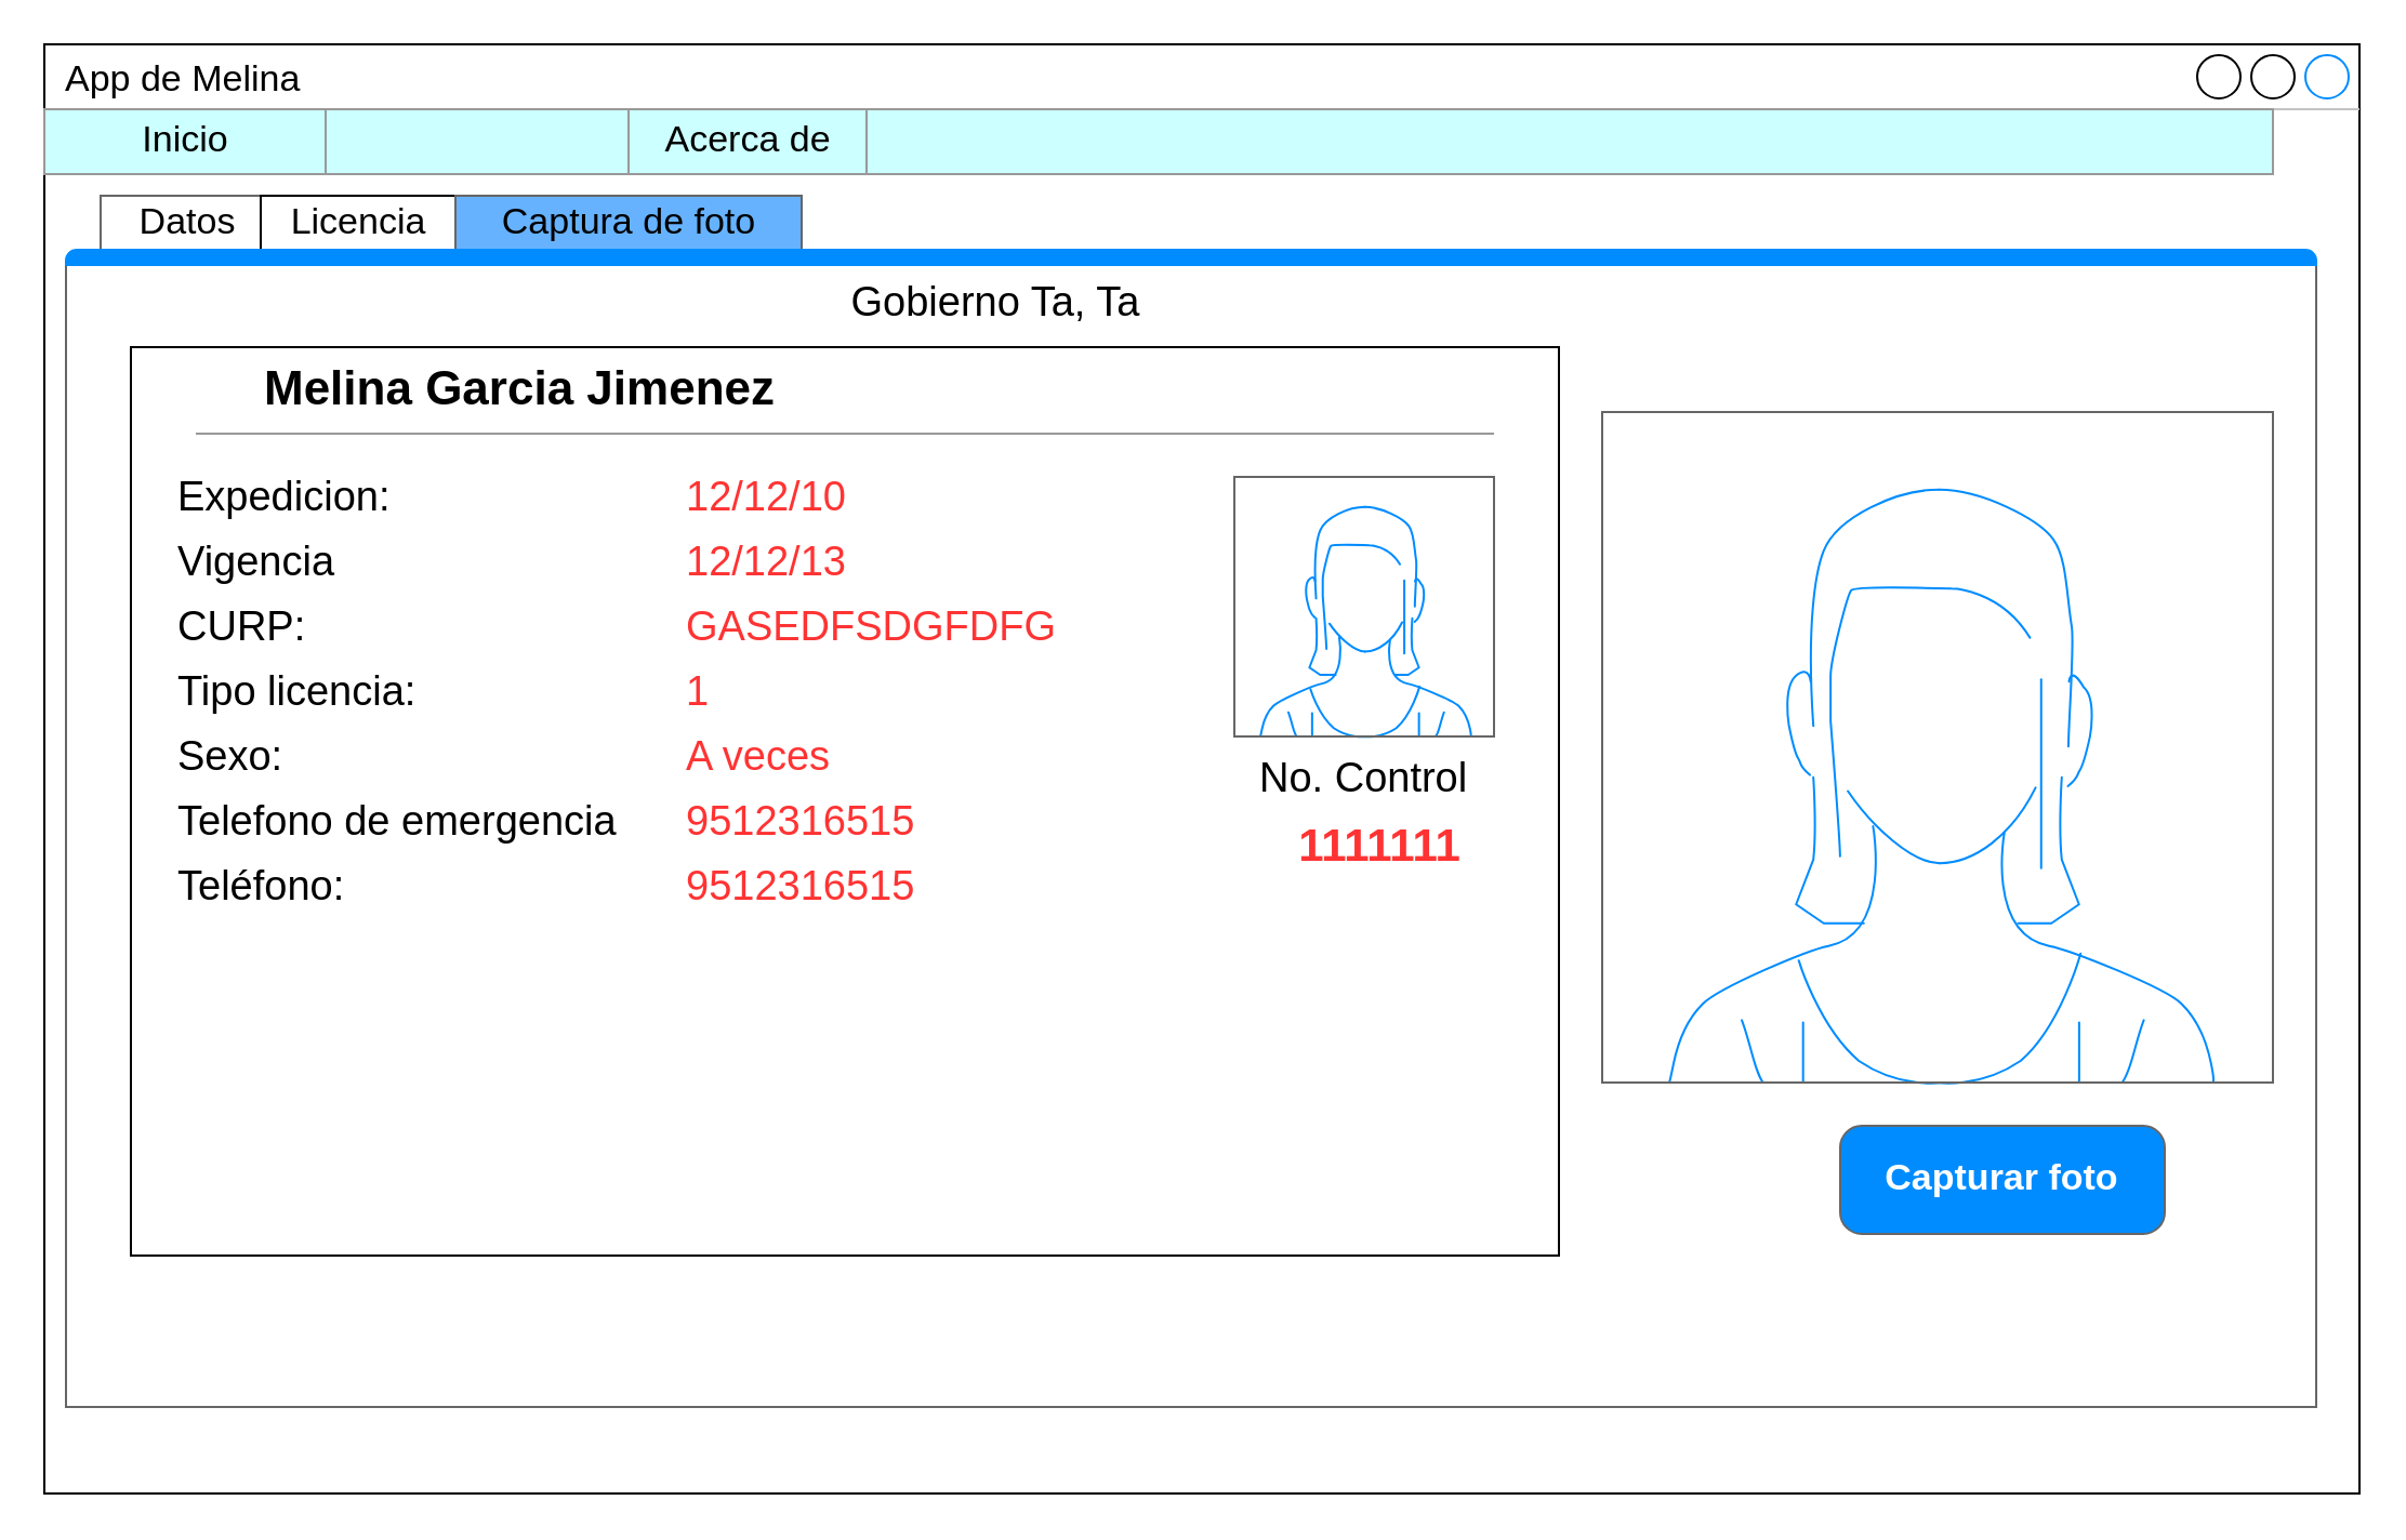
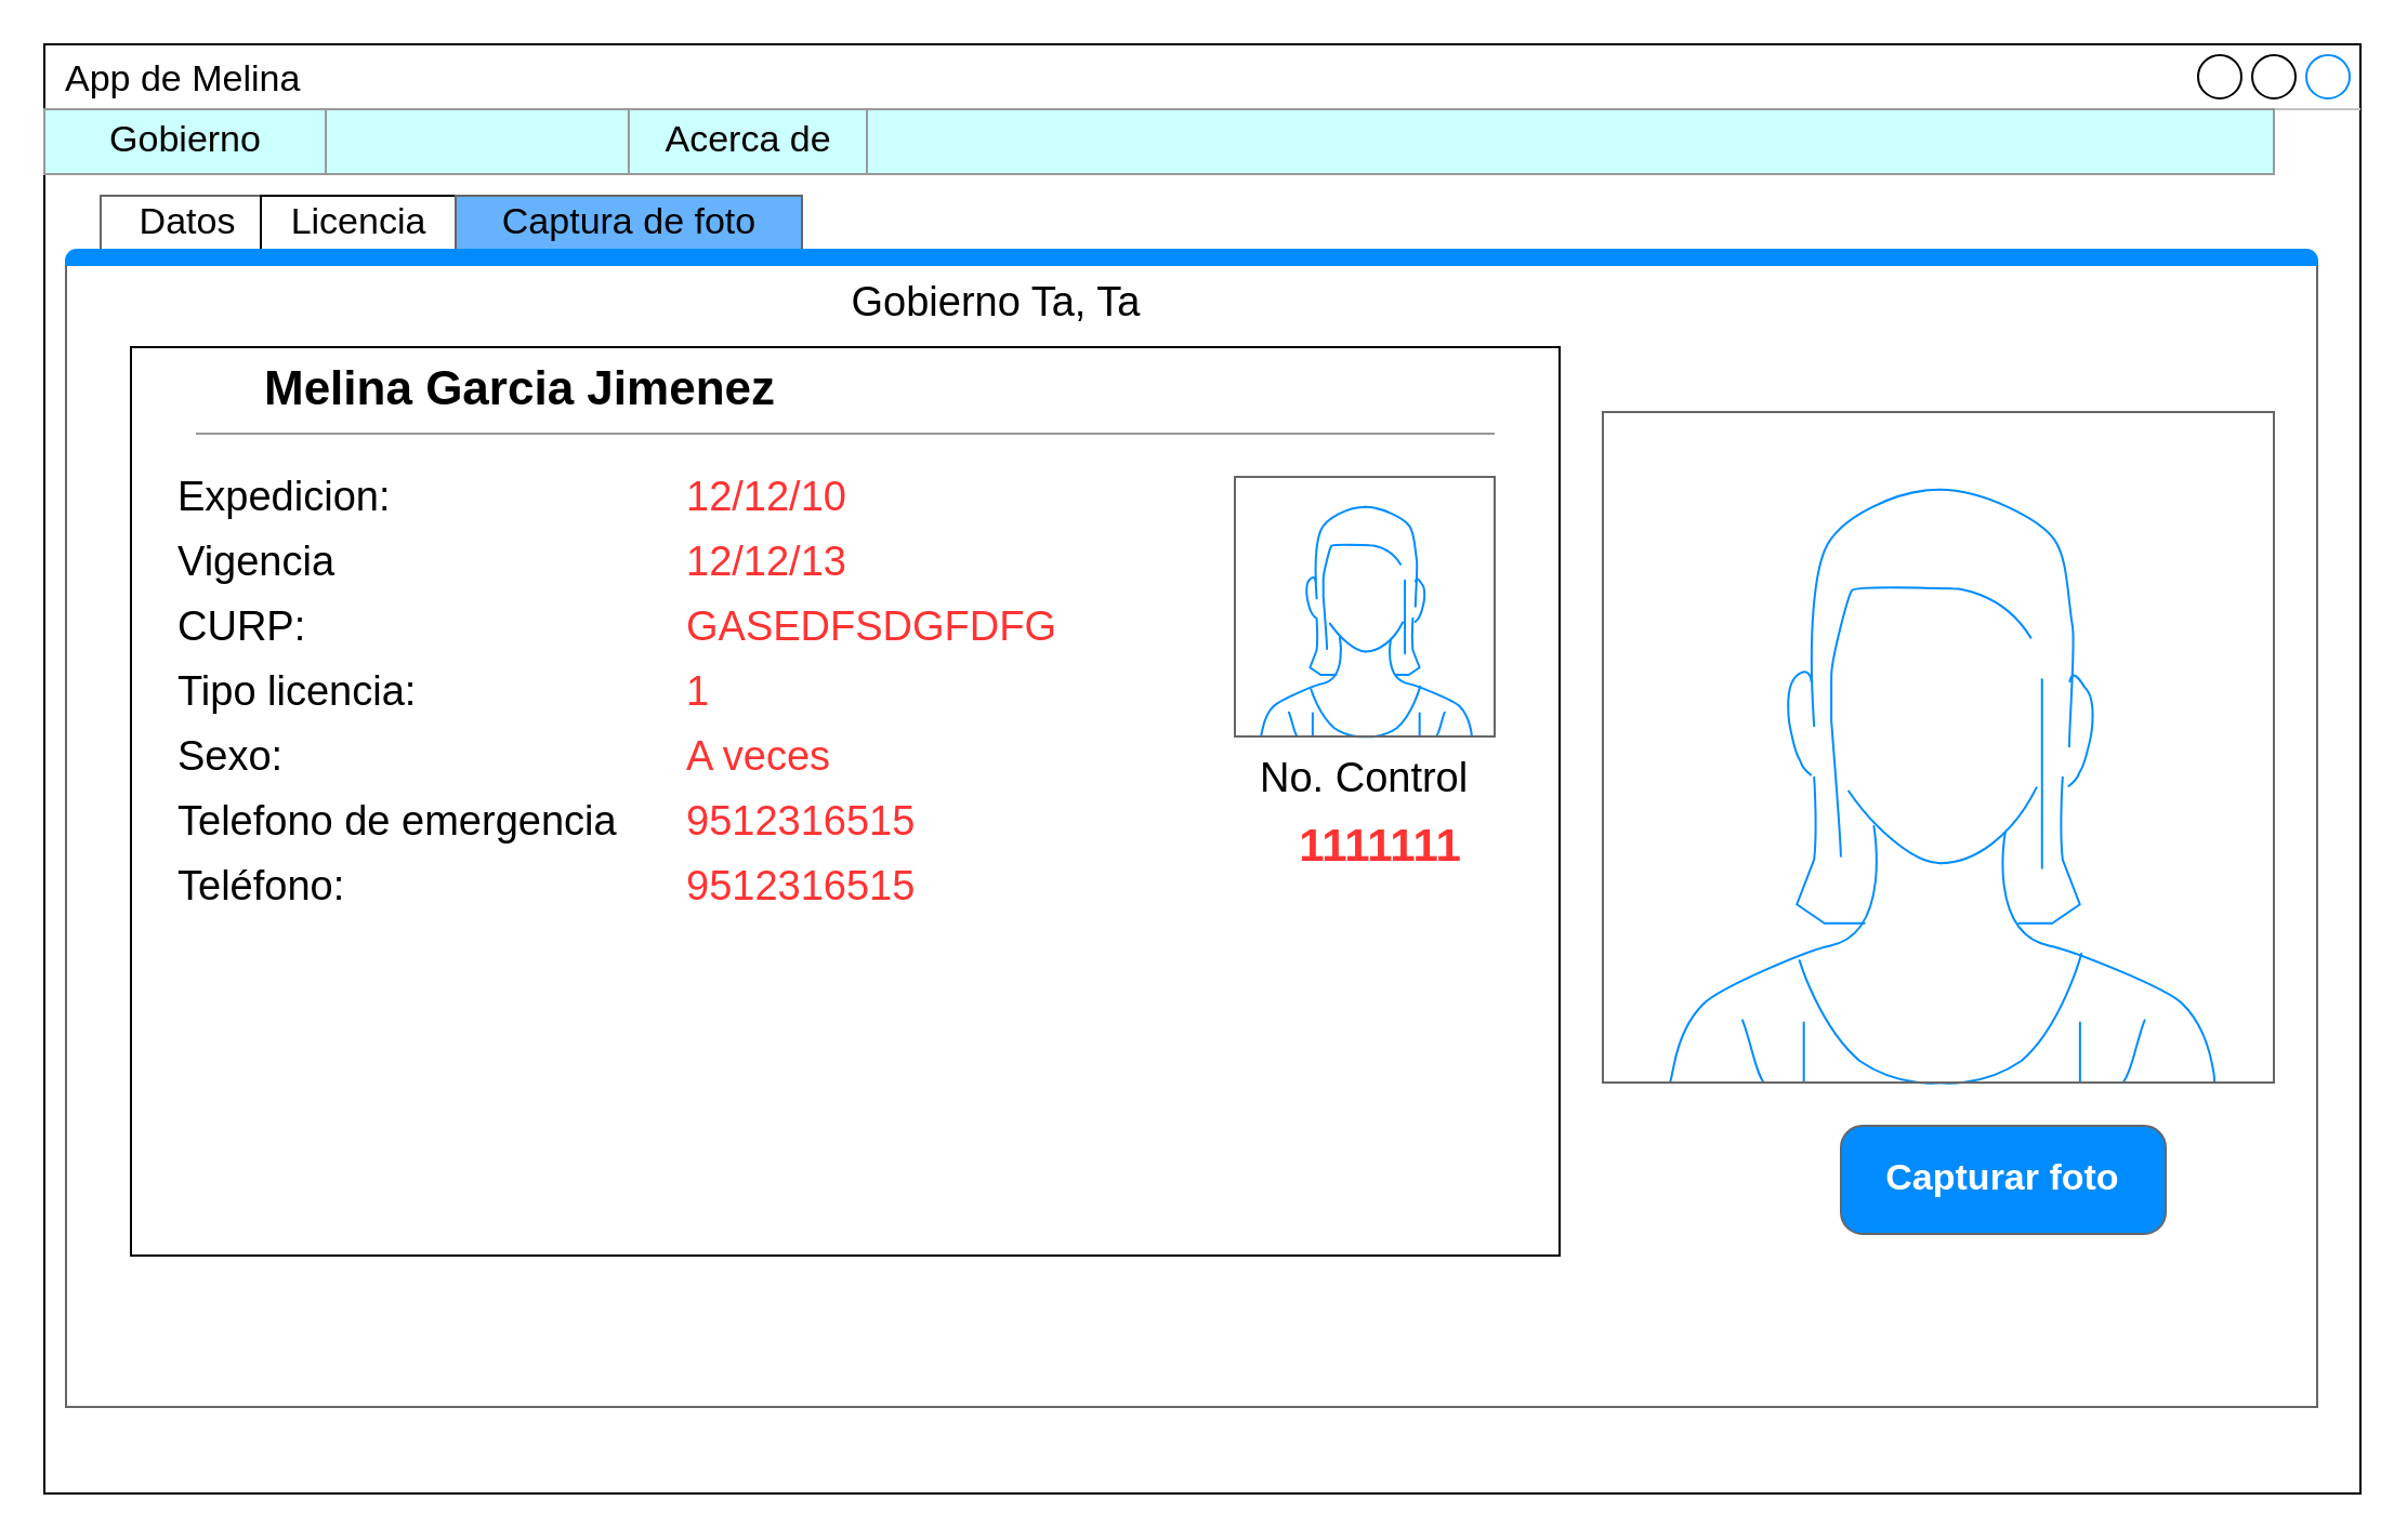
- <mxCell id="32" value="Inicio" style="strokeColor=inherit;fillColor=inherit;gradientColor=inherit;strokeWidth=1;shadow=0;dashed=0;align=center;html=1;shape=mxgraph.mockup.forms.rrect;rSize=0;fontSize=17;fontColor=#000000;" parent="31" vertex="1"><mxGeometry width="130" height="30" as="geometry" /></mxCell>
+ <mxCell id="32" value="Gobierno" style="strokeColor=inherit;fillColor=inherit;gradientColor=inherit;strokeWidth=1;shadow=0;dashed=0;align=center;html=1;shape=mxgraph.mockup.forms.rrect;rSize=0;fontSize=17;fontColor=#000000;" parent="31" vertex="1"><mxGeometry width="130" height="30" as="geometry" /></mxCell>
